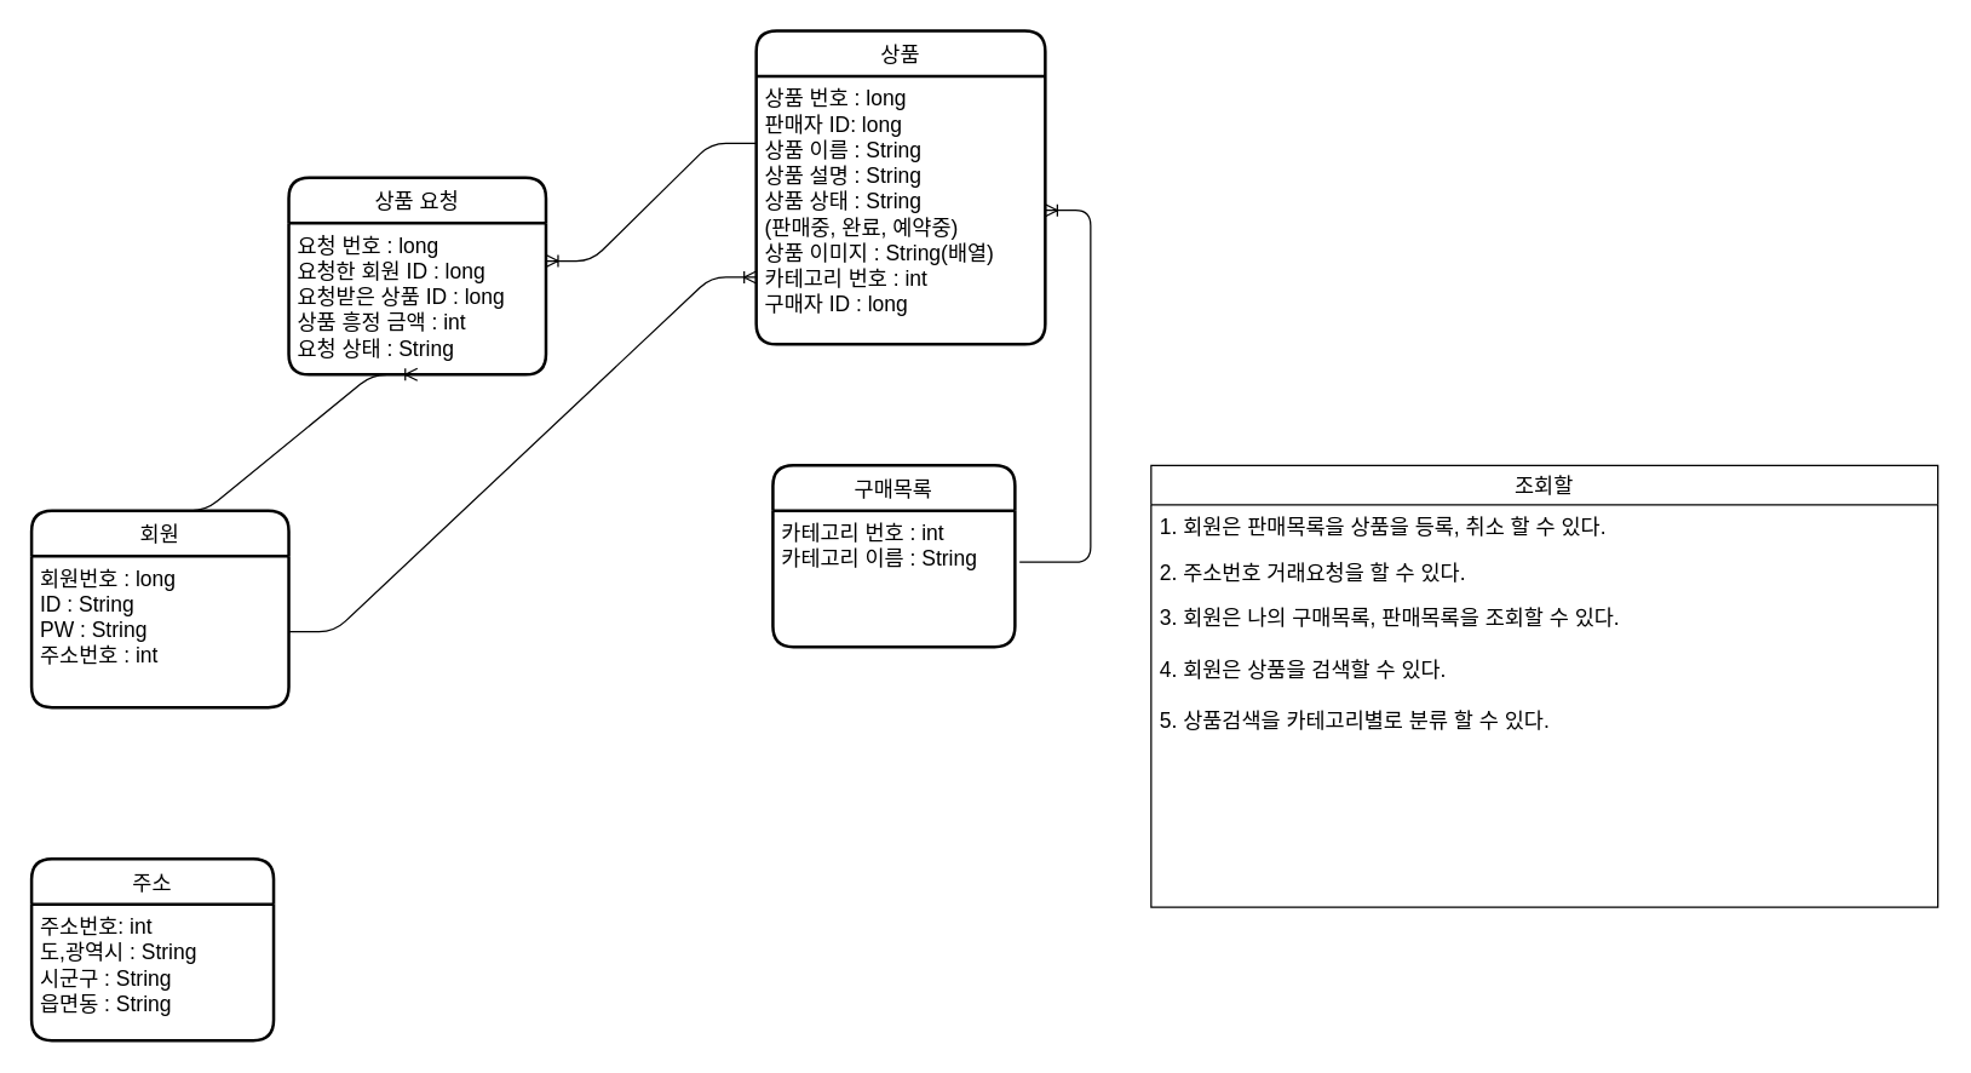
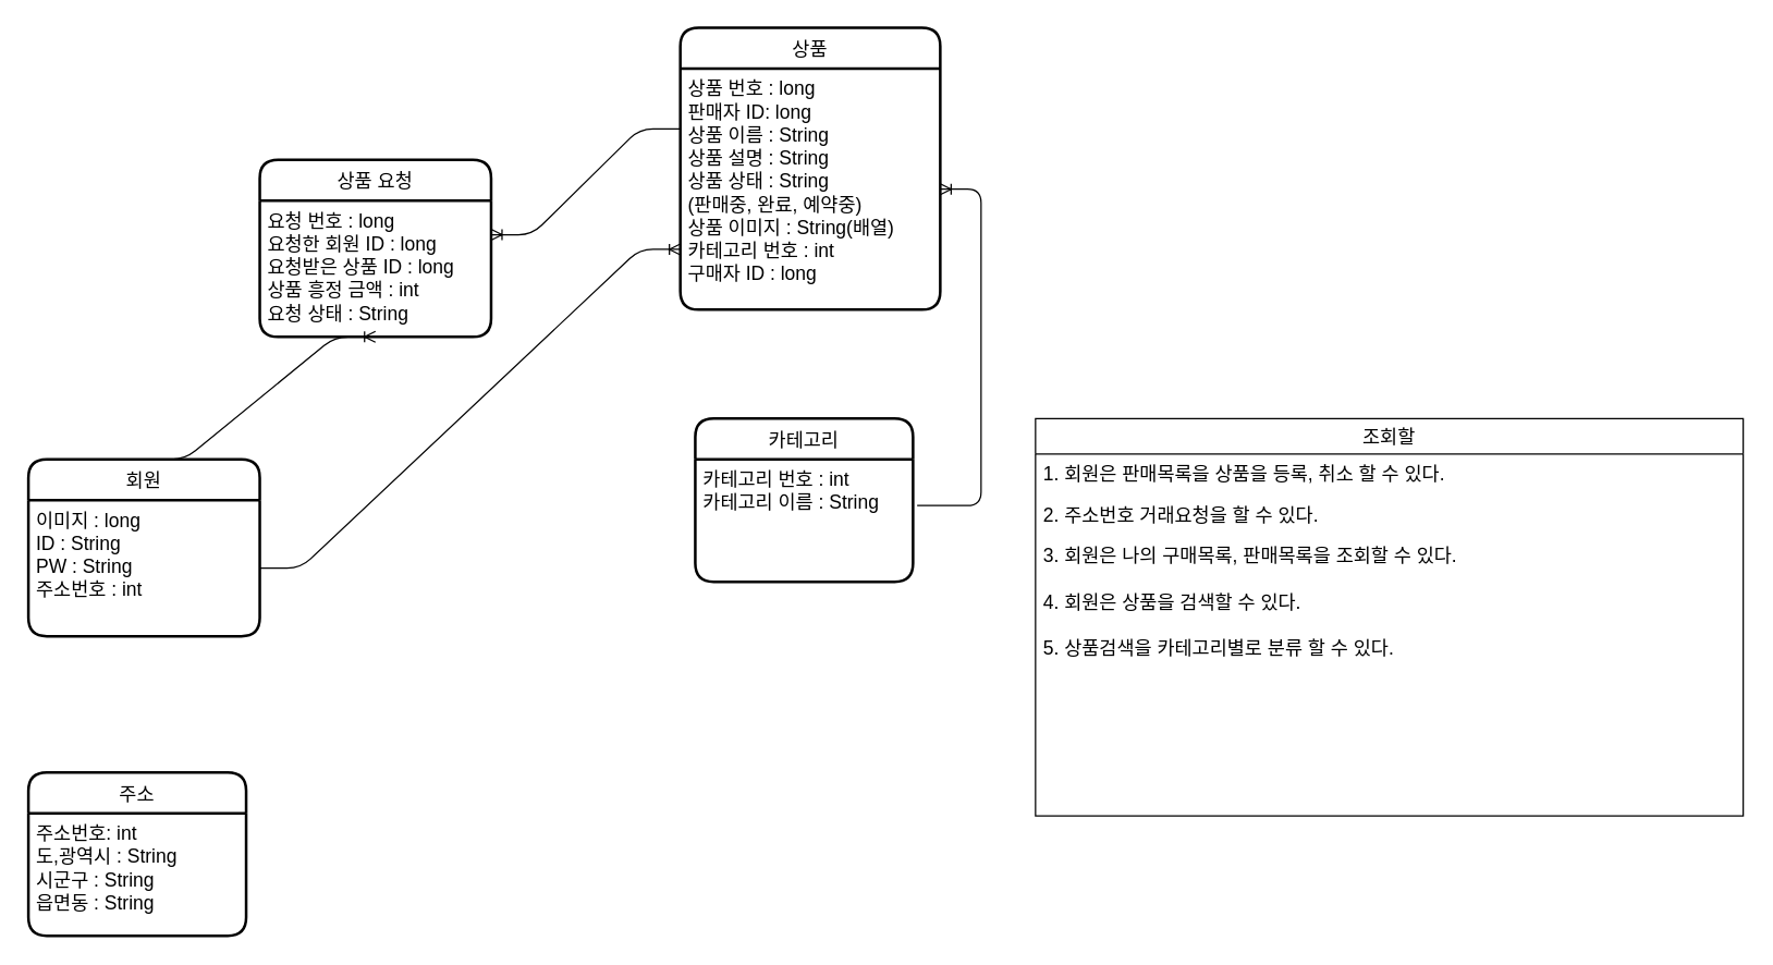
- <mxCell id="8" value="구매목록" style="swimlane;childLayout=stackLayout;horizontal=1;startSize=30;horizontalStack=0;rounded=1;fontSize=14;fontStyle=0;strokeWidth=2;resizeParent=0;resizeLast=1;shadow=0;dashed=0;align=center;" vertex="1" parent="1"><mxGeometry x="510" y="307" width="160" height="120" as="geometry" /></mxCell>
+ <mxCell id="8" value="카테고리" style="swimlane;childLayout=stackLayout;horizontal=1;startSize=30;horizontalStack=0;rounded=1;fontSize=14;fontStyle=0;strokeWidth=2;resizeParent=0;resizeLast=1;shadow=0;dashed=0;align=center;" vertex="1" parent="1"><mxGeometry x="510" y="307" width="160" height="120" as="geometry" /></mxCell>
- <mxCell id="3" value="회원번호 : long&#10;ID : String&#10;PW : String&#10;주소번호 : int" style="align=left;strokeColor=none;fillColor=none;spacingLeft=4;fontSize=14;verticalAlign=top;resizable=0;rotatable=0;part=1;" vertex="1" parent="2"><mxGeometry y="30" width="170" height="100" as="geometry" /></mxCell>
+ <mxCell id="3" value="이미지 : long&#10;ID : String&#10;PW : String&#10;주소번호 : int" style="align=left;strokeColor=none;fillColor=none;spacingLeft=4;fontSize=14;verticalAlign=top;resizable=0;rotatable=0;part=1;" vertex="1" parent="2"><mxGeometry y="30" width="170" height="100" as="geometry" /></mxCell>
